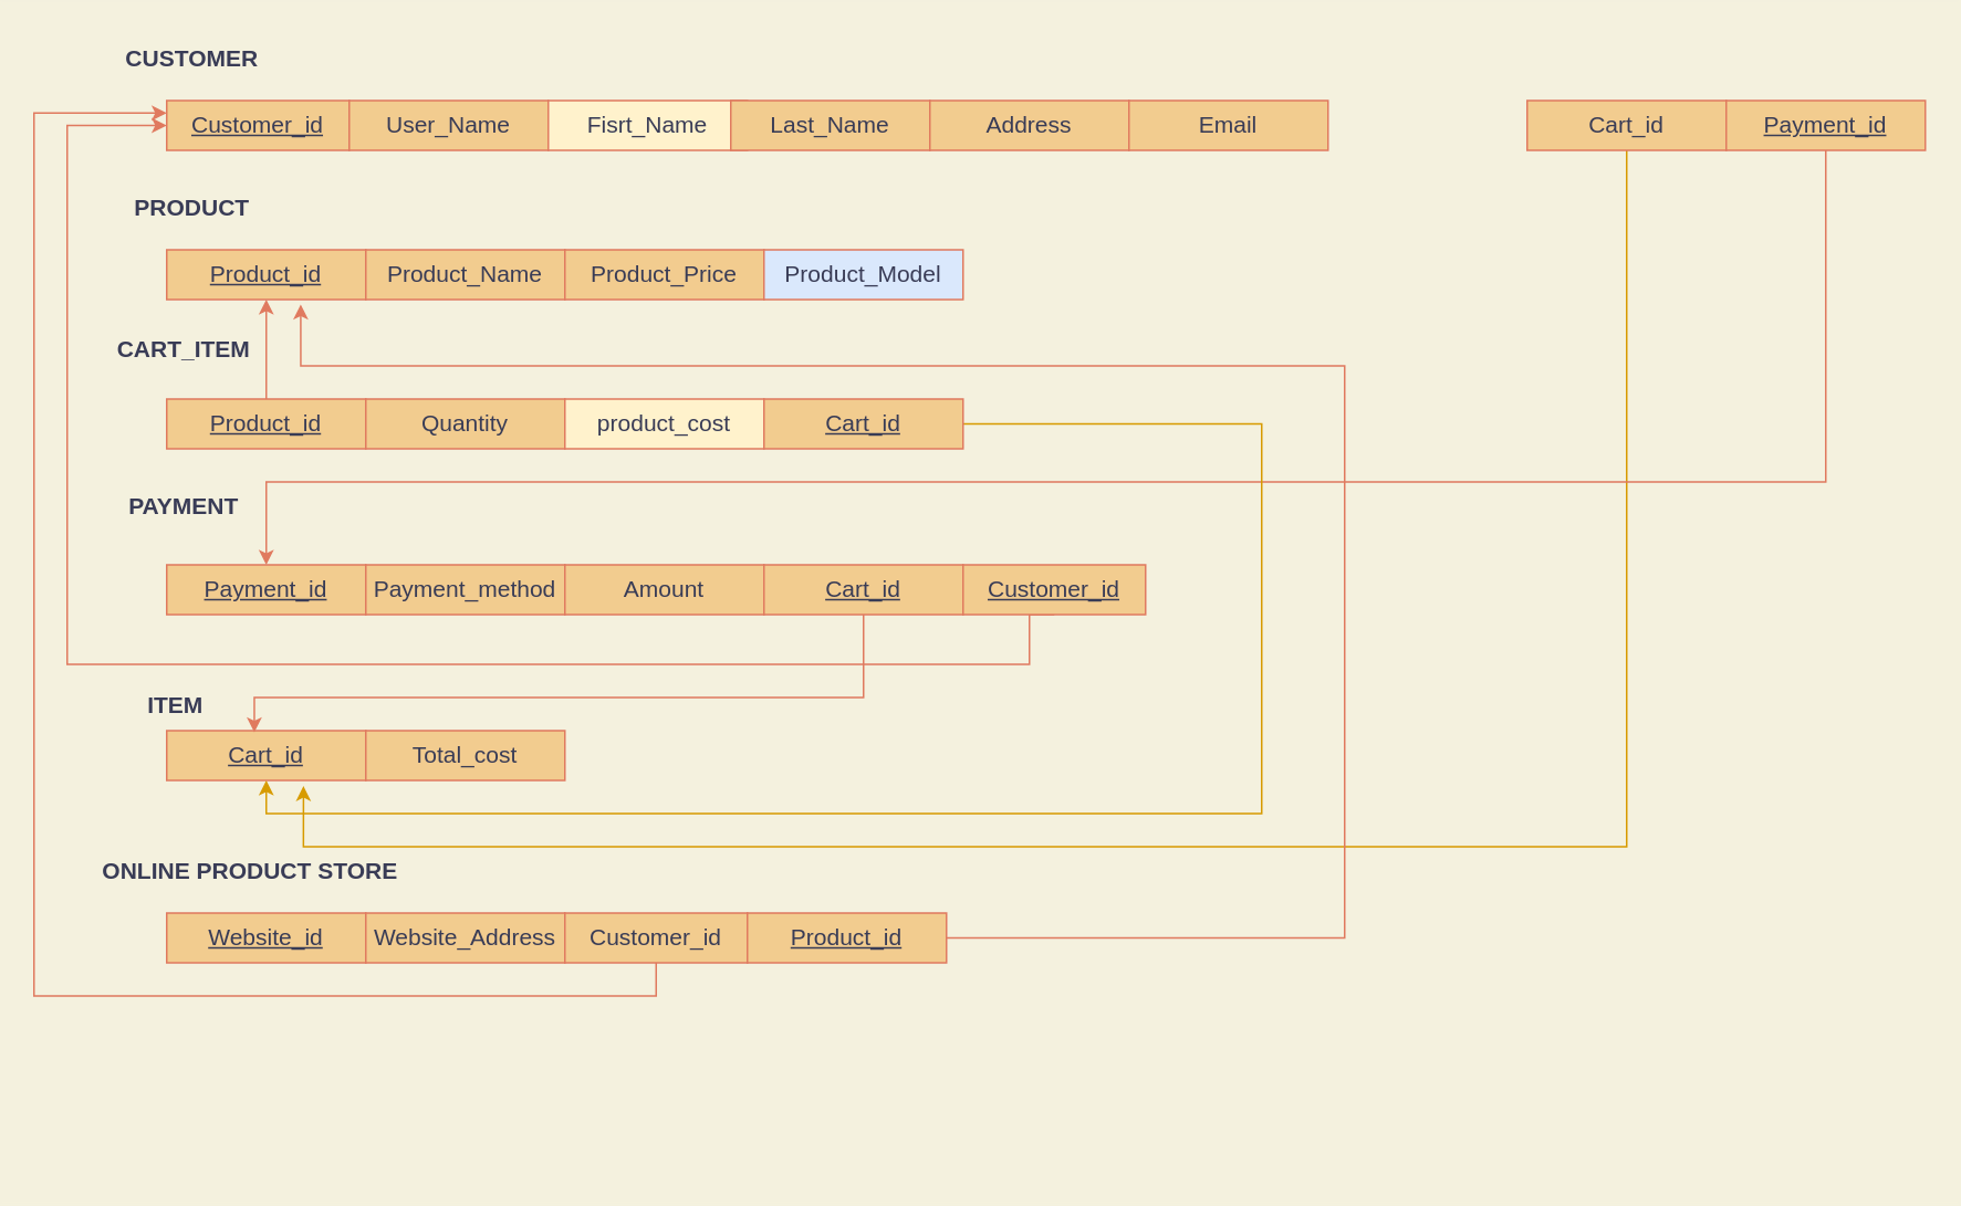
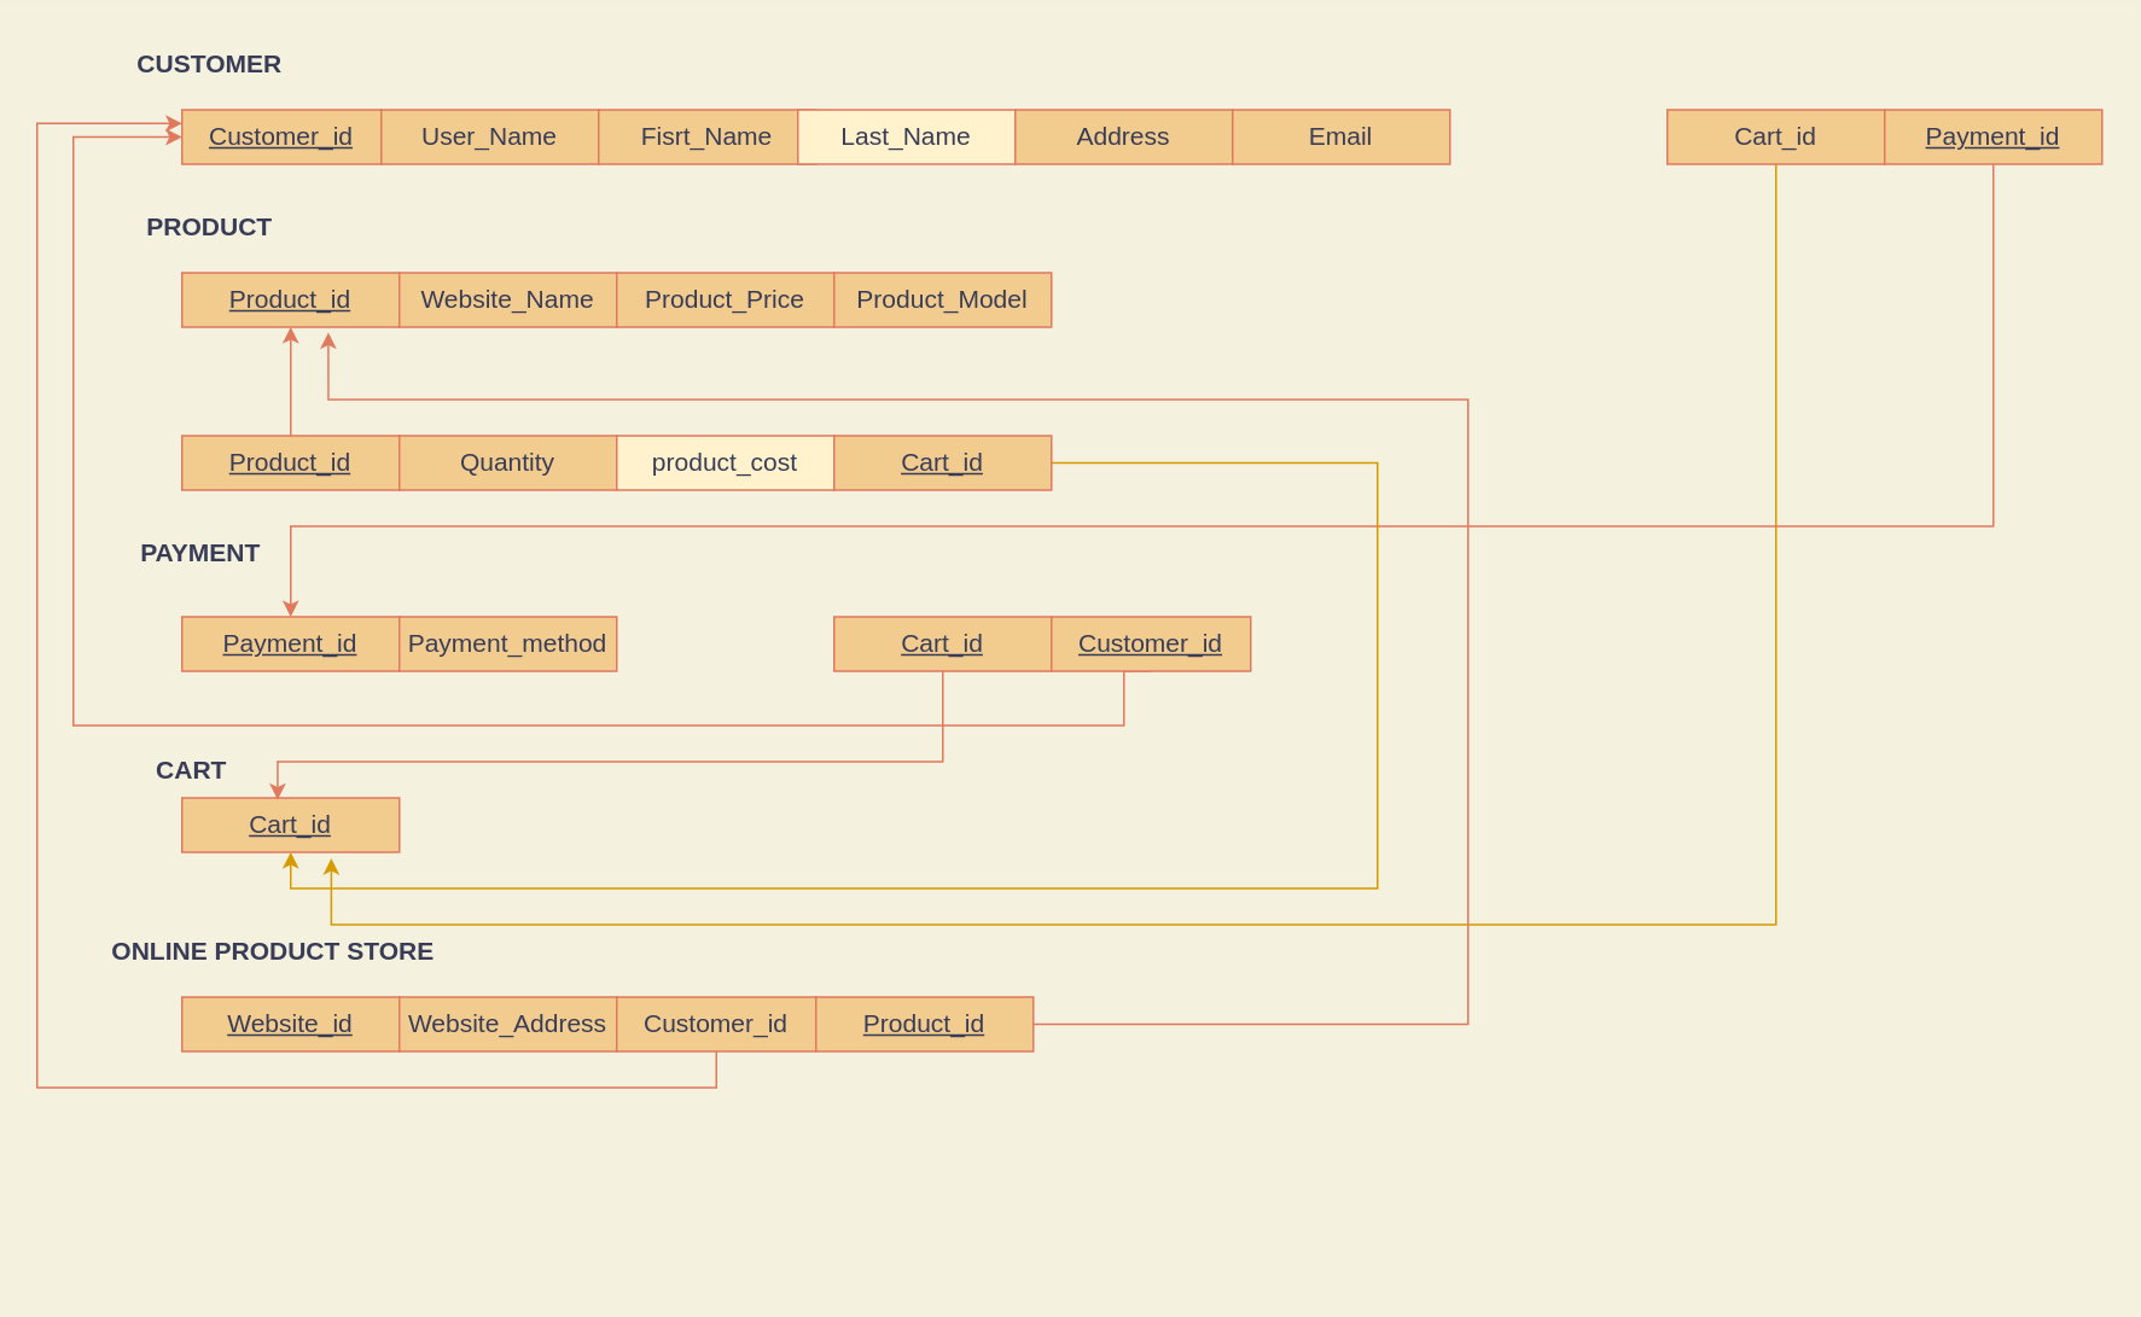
- <mxCell id="5" value="Fisrt_Name" style="rounded=0;whiteSpace=wrap;html=1;fontSize=14;fillColor=#fff2cc;strokeColor=#E07A5F;fontColor=#393C56;" parent="1" vertex="1"><mxGeometry x="330" y="60" width="120" height="30" as="geometry" /></mxCell>
+ <mxCell id="5" value="Fisrt_Name" style="rounded=0;whiteSpace=wrap;html=1;fontSize=14;fillColor=#F2CC8F;strokeColor=#E07A5F;fontColor=#393C56;" parent="1" vertex="1"><mxGeometry x="330" y="60" width="120" height="30" as="geometry" /></mxCell>
- <mxCell id="6" value="Last_Name" style="rounded=0;whiteSpace=wrap;html=1;fontSize=14;fillColor=#F2CC8F;strokeColor=#E07A5F;fontColor=#393C56;" parent="1" vertex="1"><mxGeometry x="440" y="60" width="120" height="30" as="geometry" /></mxCell>
+ <mxCell id="6" value="Last_Name" style="rounded=0;whiteSpace=wrap;html=1;fontSize=14;fillColor=#fff2cc;strokeColor=#E07A5F;fontColor=#393C56;" parent="1" vertex="1"><mxGeometry x="440" y="60" width="120" height="30" as="geometry" /></mxCell>
- <mxCell id="11" value="Product_Name" style="rounded=0;whiteSpace=wrap;html=1;fontSize=14;fillColor=#F2CC8F;strokeColor=#E07A5F;fontColor=#393C56;" parent="1" vertex="1"><mxGeometry x="220" y="150" width="120" height="30" as="geometry" /></mxCell>
+ <mxCell id="11" value="Website_Name" style="rounded=0;whiteSpace=wrap;html=1;fontSize=14;fillColor=#F2CC8F;strokeColor=#E07A5F;fontColor=#393C56;" parent="1" vertex="1"><mxGeometry x="220" y="150" width="120" height="30" as="geometry" /></mxCell>
- <mxCell id="13" value="Product_Model" style="rounded=0;whiteSpace=wrap;html=1;fontSize=14;fillColor=#dae8fc;strokeColor=#E07A5F;fontColor=#393C56;" parent="1" vertex="1"><mxGeometry x="460" y="150" width="120" height="30" as="geometry" /></mxCell>
+ <mxCell id="13" value="Product_Model" style="rounded=0;whiteSpace=wrap;html=1;fontSize=14;fillColor=#F2CC8F;strokeColor=#E07A5F;fontColor=#393C56;" parent="1" vertex="1"><mxGeometry x="460" y="150" width="120" height="30" as="geometry" /></mxCell>
- <mxCell id="14" value="&lt;b&gt;CART_ITEM&lt;/b&gt;" style="text;html=1;align=center;verticalAlign=middle;resizable=0;points=[];autosize=1;strokeColor=none;fillColor=none;fontSize=14;fontColor=#393C56;" parent="1" vertex="1"><mxGeometry x="60" y="195" width="100" height="30" as="geometry" /></mxCell>
- <mxCell id="24" value="Amount" style="rounded=0;whiteSpace=wrap;html=1;fontSize=14;fillColor=#F2CC8F;strokeColor=#E07A5F;fontColor=#393C56;" parent="1" vertex="1"><mxGeometry x="340" y="340" width="120" height="30" as="geometry" /></mxCell>
- <mxCell id="25" value="&lt;b&gt;ITEM&lt;/b&gt;" style="text;html=1;align=center;verticalAlign=middle;resizable=0;points=[];autosize=1;strokeColor=none;fillColor=none;fontSize=14;fontColor=#393C56;" parent="1" vertex="1"><mxGeometry x="75" y="410" width="60" height="30" as="geometry" /></mxCell>
+ <mxCell id="25" value="&lt;b&gt;CART&lt;/b&gt;" style="text;html=1;align=center;verticalAlign=middle;resizable=0;points=[];autosize=1;strokeColor=none;fillColor=none;fontSize=14;fontColor=#393C56;" parent="1" vertex="1"><mxGeometry x="75" y="410" width="60" height="30" as="geometry" /></mxCell>
- <mxCell id="27" value="Total_cost" style="rounded=0;whiteSpace=wrap;html=1;fontSize=14;fillColor=#F2CC8F;strokeColor=#E07A5F;fontColor=#393C56;" parent="1" vertex="1"><mxGeometry x="220" y="440" width="120" height="30" as="geometry" /></mxCell>
